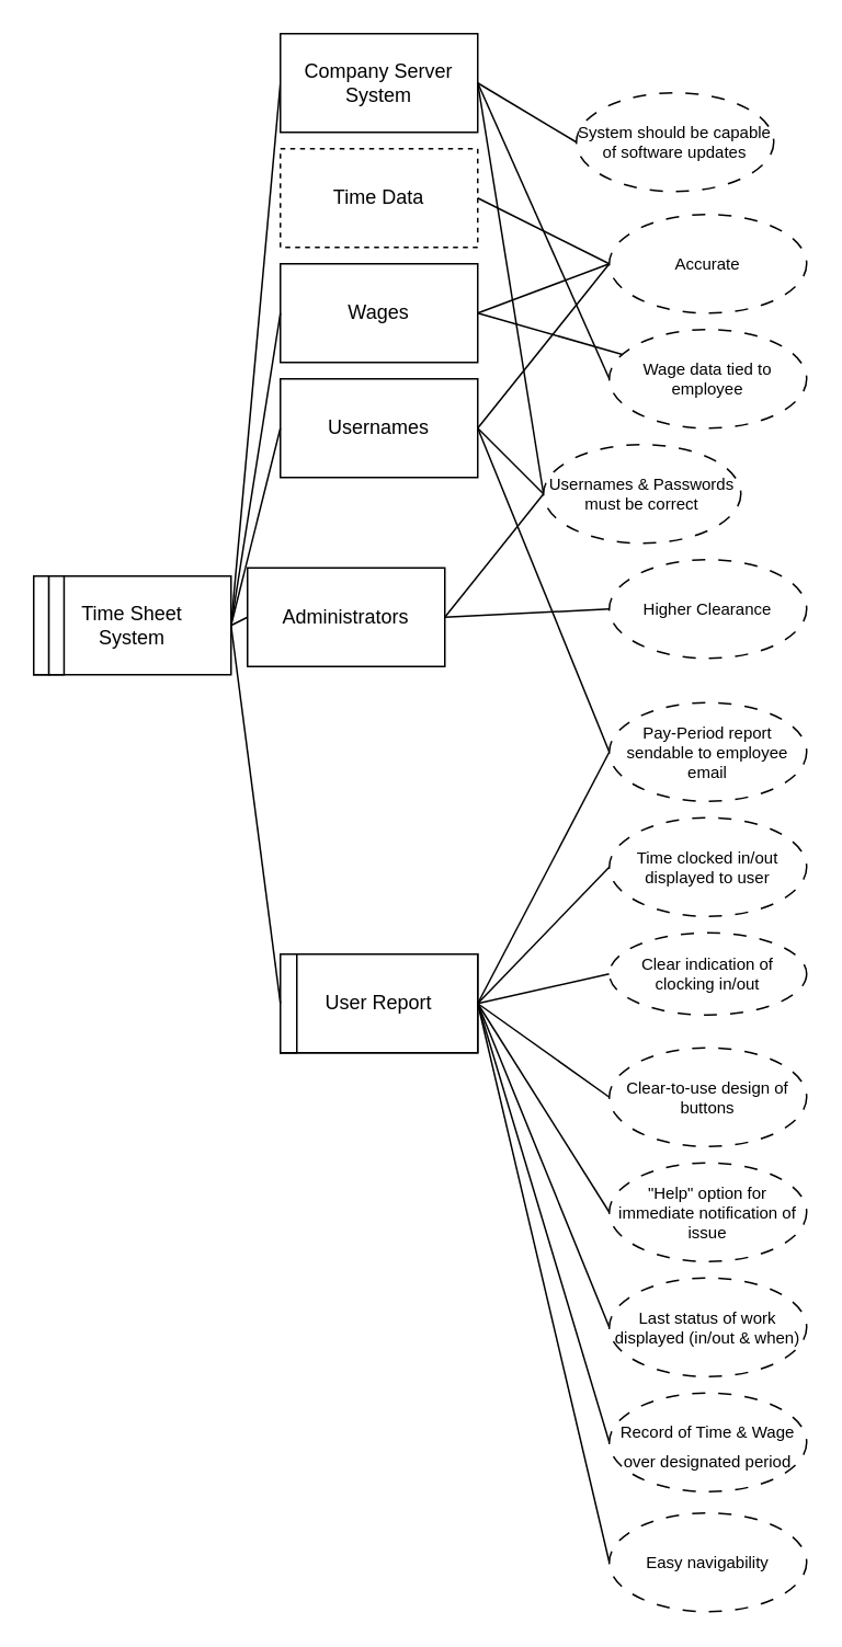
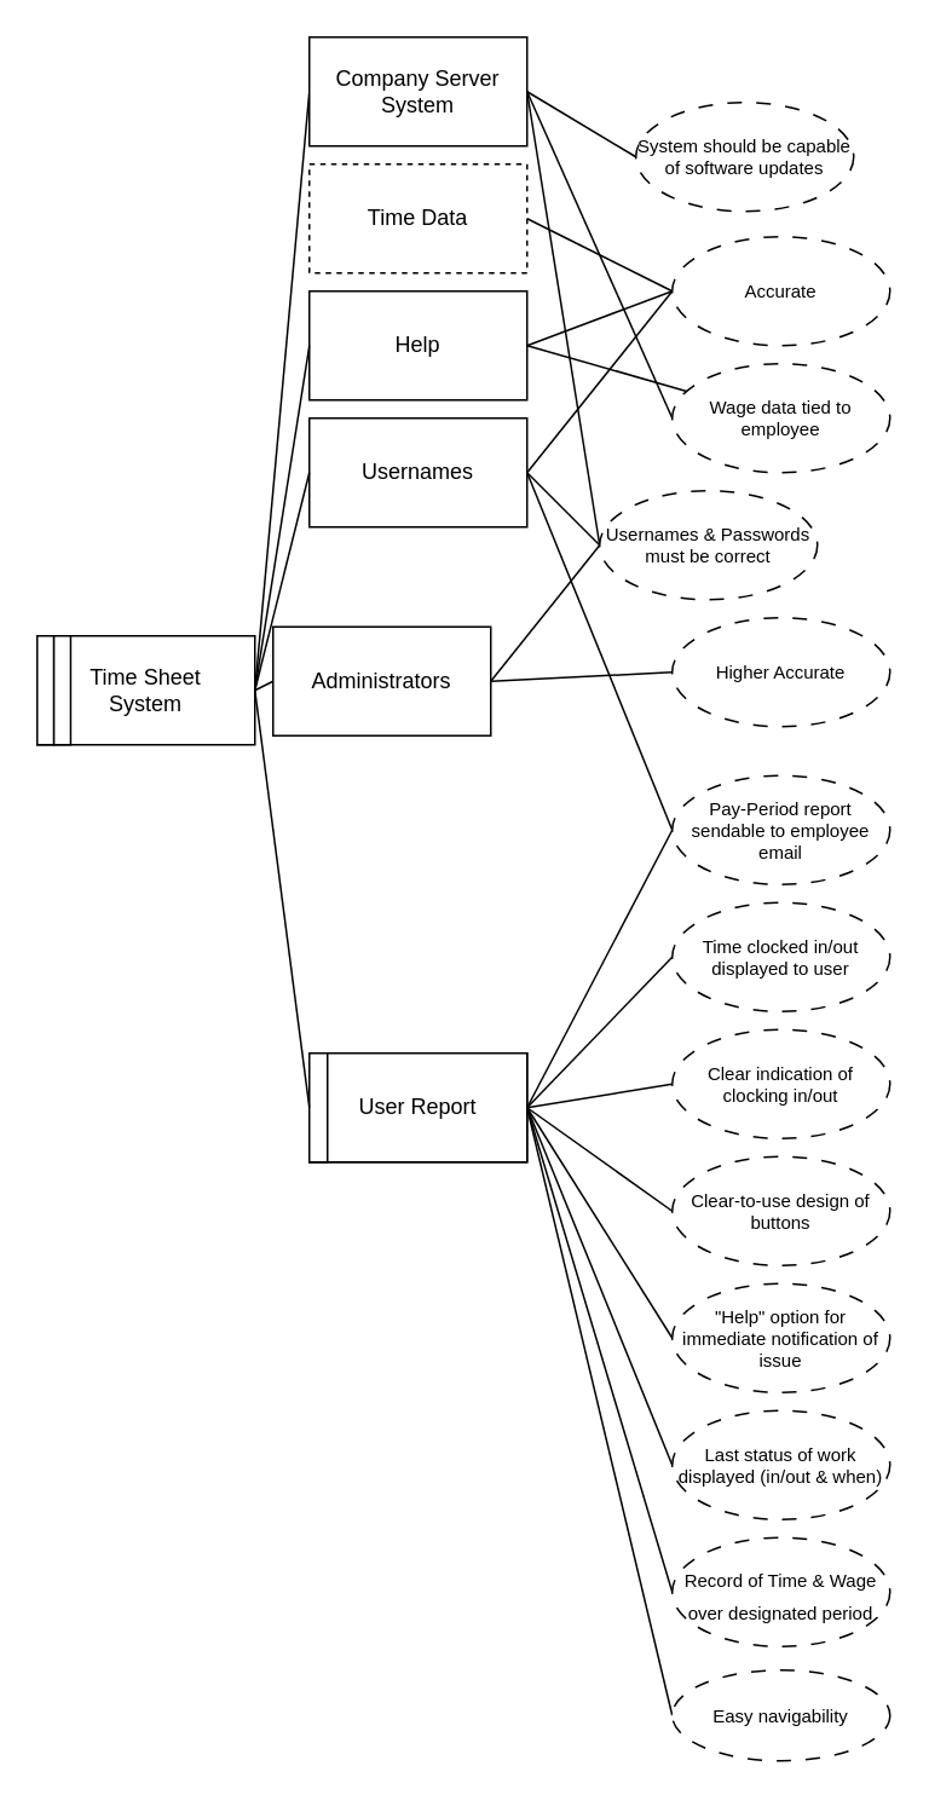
- <mxCell id="9" value="Wages" style="rounded=0;whiteSpace=wrap;html=1;strokeColor=default;" parent="1" vertex="1"><mxGeometry x="170" y="160" width="120" height="60" as="geometry" /></mxCell>
+ <mxCell id="9" value="Help" style="rounded=0;whiteSpace=wrap;html=1;strokeColor=default;" parent="1" vertex="1"><mxGeometry x="170" y="160" width="120" height="60" as="geometry" /></mxCell>
- <mxCell id="26" value="Higher Clearance" style="ellipse;whiteSpace=wrap;html=1;dashed=1;dashPattern=8 8;fontSize=10;strokeColor=default;" parent="1" vertex="1"><mxGeometry x="370" y="340" width="120" height="60" as="geometry" /></mxCell>
+ <mxCell id="26" value="Higher Accurate" style="ellipse;whiteSpace=wrap;html=1;dashed=1;dashPattern=8 8;fontSize=10;strokeColor=default;" parent="1" vertex="1"><mxGeometry x="370" y="340" width="120" height="60" as="geometry" /></mxCell>
- <mxCell id="22" value="Clear indication of clocking in/out" style="ellipse;whiteSpace=wrap;html=1;dashed=1;dashPattern=8 8;fontSize=10;strokeColor=default;" parent="1" vertex="1"><mxGeometry x="370" y="567" width="120" height="50" as="geometry" /></mxCell>
+ <mxCell id="22" value="Clear indication of clocking in/out" style="ellipse;whiteSpace=wrap;html=1;dashed=1;dashPattern=8 8;fontSize=10;strokeColor=default;" parent="1" vertex="1"><mxGeometry x="370" y="567" width="120" height="60" as="geometry" /></mxCell>
- <mxCell id="14" value="Easy navigability " style="ellipse;whiteSpace=wrap;html=1;dashed=1;dashPattern=8 8;strokeColor=default;fontSize=10;" parent="1" vertex="1"><mxGeometry x="370" y="920" width="120" height="60" as="geometry" /></mxCell>
+ <mxCell id="14" value="Easy navigability " style="ellipse;whiteSpace=wrap;html=1;dashed=1;dashPattern=8 8;strokeColor=default;fontSize=10;" parent="1" vertex="1"><mxGeometry x="370" y="920" width="120" height="50" as="geometry" /></mxCell>
